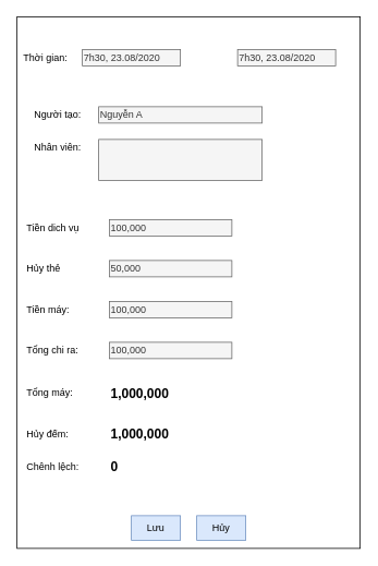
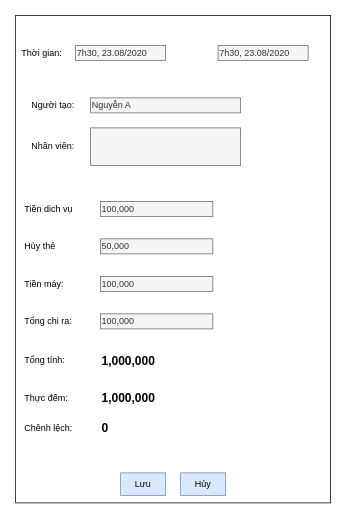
- <mxCell id="8" value="Nhân viên:" style="text;html=1;strokeColor=none;fillColor=none;align=center;verticalAlign=middle;whiteSpace=wrap;rounded=0;" vertex="1" parent="1"><mxGeometry x="30" y="170" width="80" height="20" as="geometry" /></mxCell>
+ <mxCell id="8" value="Nhân viên:" style="text;html=1;strokeColor=none;fillColor=none;align=center;verticalAlign=middle;whiteSpace=wrap;rounded=0;" vertex="1" parent="1"><mxGeometry x="30" y="185" width="80" height="20" as="geometry" /></mxCell>
- <mxCell id="18" value="Tổng máy:" style="text;html=1;strokeColor=none;fillColor=none;align=left;verticalAlign=middle;whiteSpace=wrap;rounded=0;" vertex="1" parent="1"><mxGeometry x="30" y="470" width="110" height="20" as="geometry" /></mxCell>
+ <mxCell id="18" value="Tổng tính:" style="text;html=1;strokeColor=none;fillColor=none;align=left;verticalAlign=middle;whiteSpace=wrap;rounded=0;" vertex="1" parent="1"><mxGeometry x="30" y="470" width="110" height="20" as="geometry" /></mxCell>
- <mxCell id="19" value="Hủy đếm:" style="text;html=1;strokeColor=none;fillColor=none;align=left;verticalAlign=middle;whiteSpace=wrap;rounded=0;" vertex="1" parent="1"><mxGeometry x="30" y="520" width="110" height="20" as="geometry" /></mxCell>
+ <mxCell id="19" value="Thực đếm:" style="text;html=1;strokeColor=none;fillColor=none;align=left;verticalAlign=middle;whiteSpace=wrap;rounded=0;" vertex="1" parent="1"><mxGeometry x="30" y="520" width="110" height="20" as="geometry" /></mxCell>
